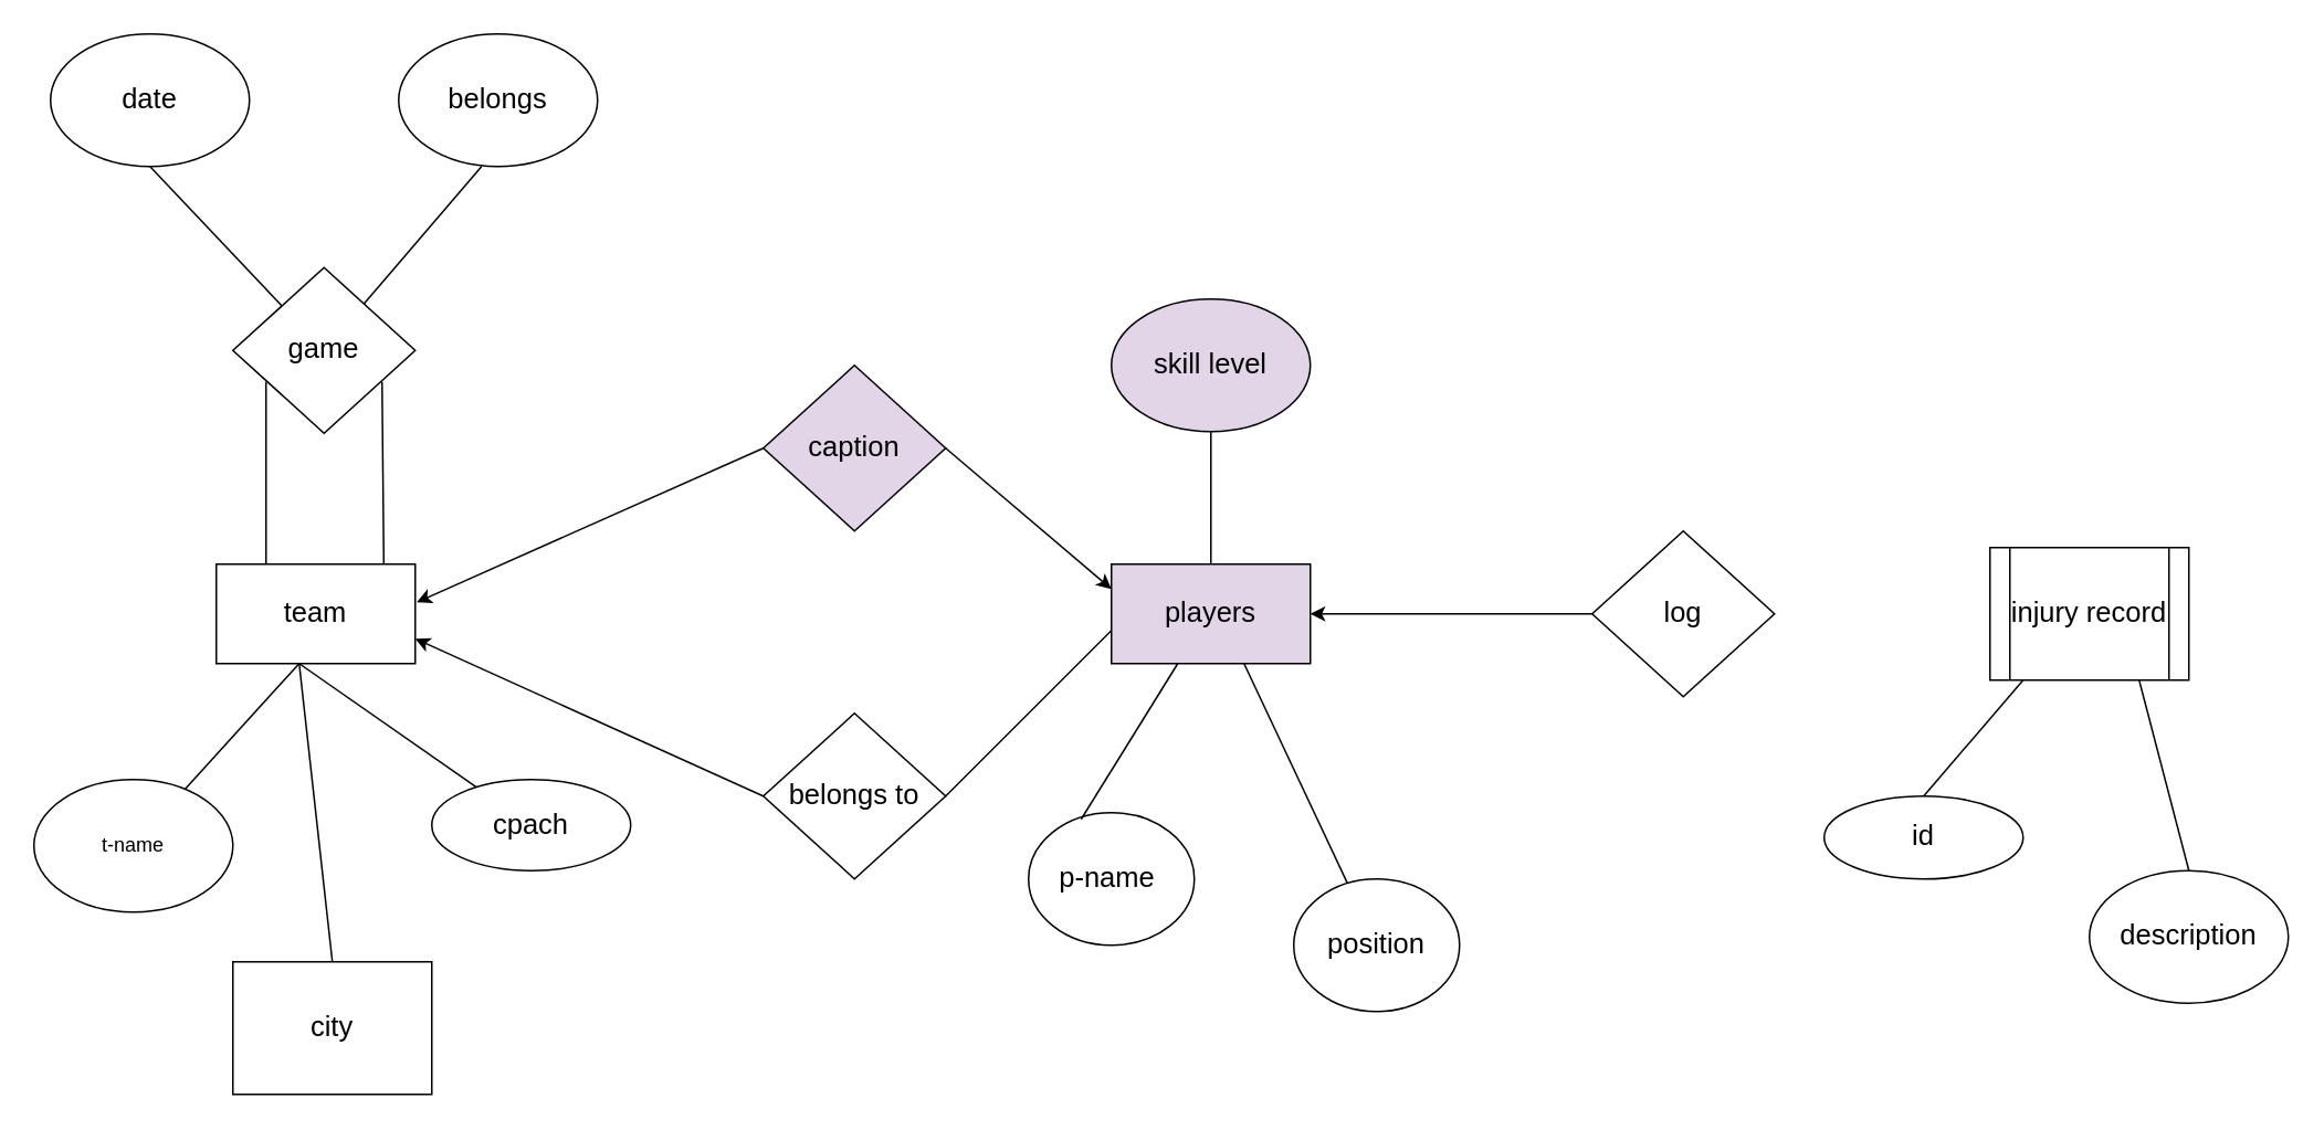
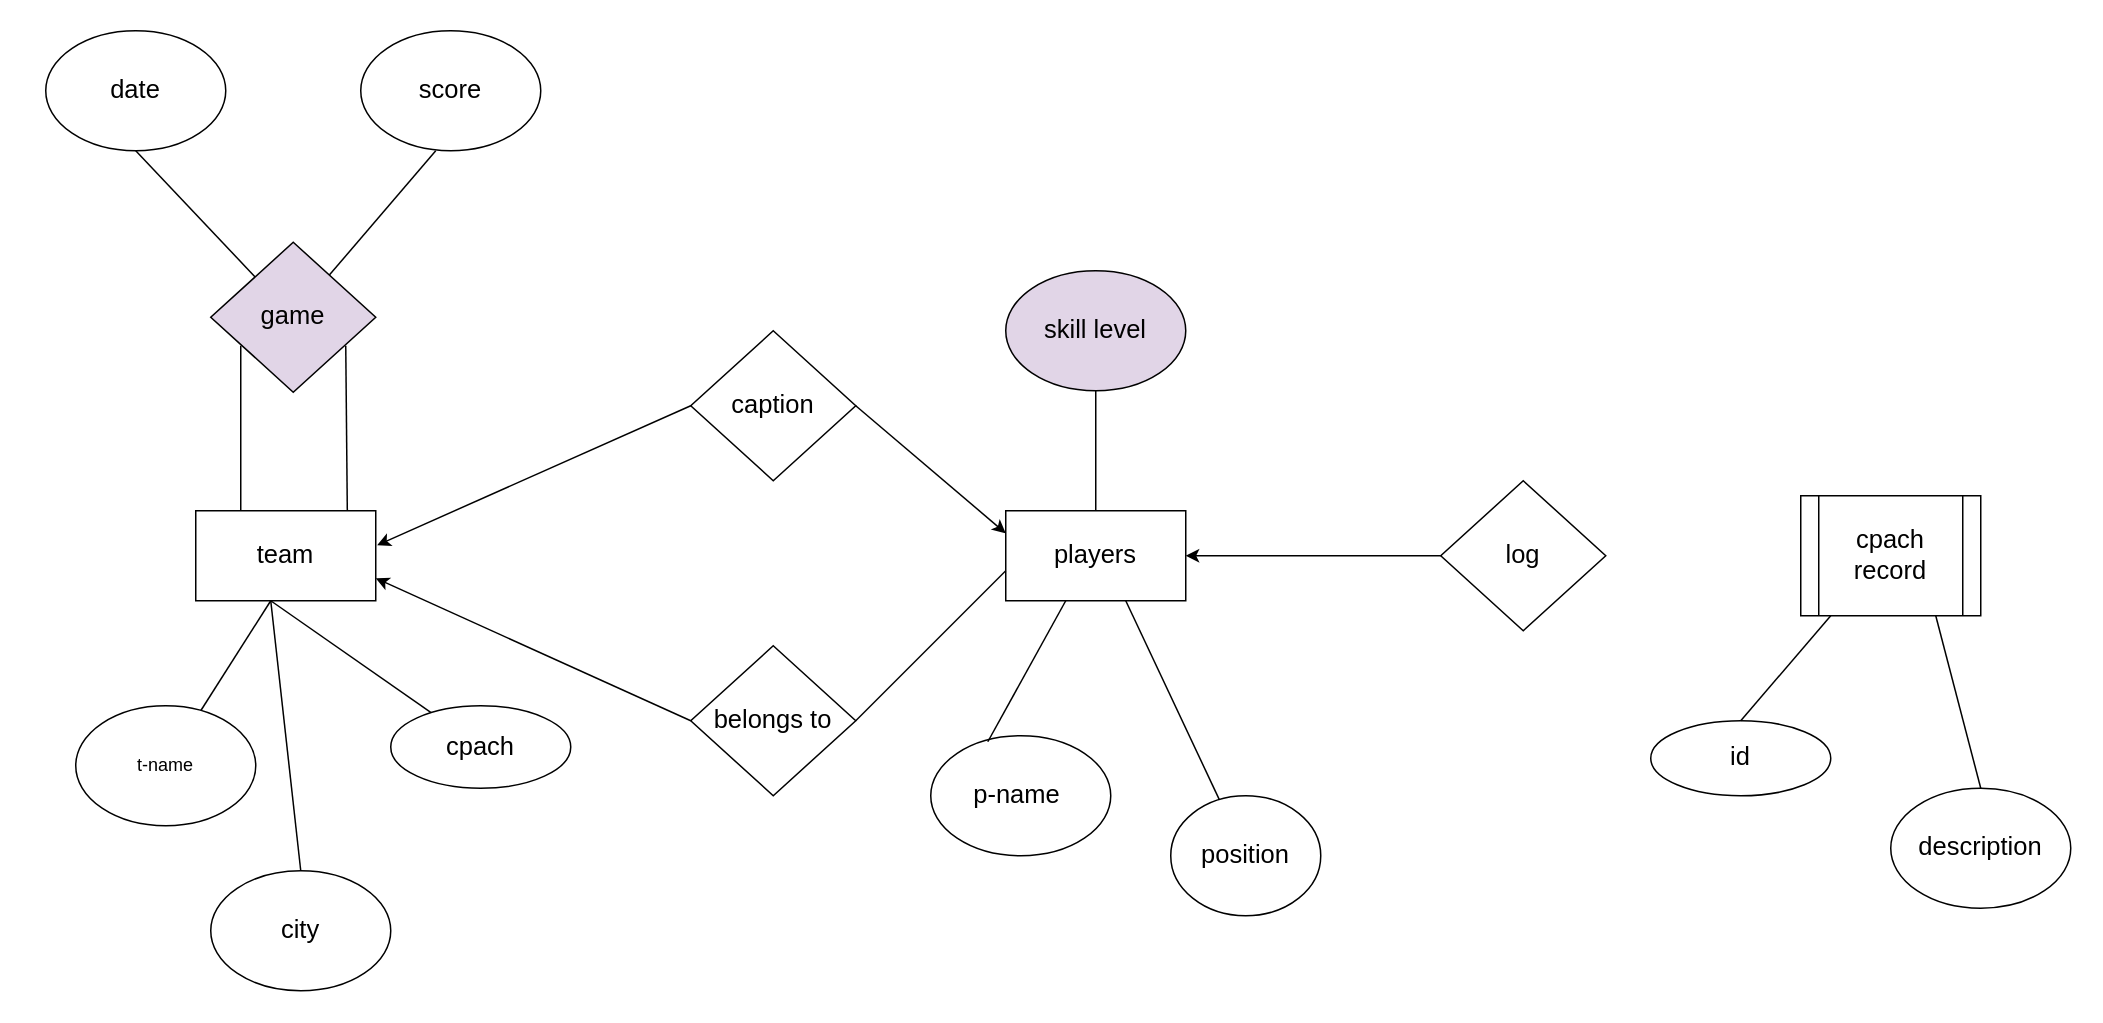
- <mxCell id="3" value="belongs" style="ellipse;whiteSpace=wrap;html=1;fontSize=17;" vertex="1" parent="1"><mxGeometry x="240" y="20" width="120" height="80" as="geometry" /></mxCell>
+ <mxCell id="3" value="score" style="ellipse;whiteSpace=wrap;html=1;fontSize=17;" vertex="1" parent="1"><mxGeometry x="240" y="20" width="120" height="80" as="geometry" /></mxCell>
- <mxCell id="5" value="game" style="rhombus;whiteSpace=wrap;html=1;fontSize=17;" vertex="1" parent="1"><mxGeometry x="140" y="161" width="110" height="100" as="geometry" /></mxCell>
+ <mxCell id="5" value="game" style="rhombus;whiteSpace=wrap;html=1;fontSize=17;fillColor=#e1d5e7;" vertex="1" parent="1"><mxGeometry x="140" y="161" width="110" height="100" as="geometry" /></mxCell>
- <mxCell id="9" value="caption" style="rhombus;whiteSpace=wrap;html=1;fontSize=17;fillColor=#e1d5e7;" vertex="1" parent="1"><mxGeometry x="460" y="220" width="110" height="100" as="geometry" /></mxCell>
+ <mxCell id="9" value="caption" style="rhombus;whiteSpace=wrap;html=1;fontSize=17;" vertex="1" parent="1"><mxGeometry x="460" y="220" width="110" height="100" as="geometry" /></mxCell>
- <mxCell id="11" value="players" style="rounded=0;whiteSpace=wrap;html=1;fontSize=17;fillColor=#e1d5e7;" vertex="1" parent="1"><mxGeometry x="670" y="340" width="120" height="60" as="geometry" /></mxCell>
+ <mxCell id="11" value="players" style="rounded=0;whiteSpace=wrap;html=1;fontSize=17;" vertex="1" parent="1"><mxGeometry x="670" y="340" width="120" height="60" as="geometry" /></mxCell>
- <mxCell id="16" value="injury record" style="shape=process;whiteSpace=wrap;html=1;backgroundOutline=1;fontSize=17;" vertex="1" parent="1"><mxGeometry x="1200" y="330" width="120" height="80" as="geometry" /></mxCell>
+ <mxCell id="16" value="cpach record" style="shape=process;whiteSpace=wrap;html=1;backgroundOutline=1;fontSize=17;" vertex="1" parent="1"><mxGeometry x="1200" y="330" width="120" height="80" as="geometry" /></mxCell>
- <mxCell id="6" value="t-name" style="ellipse;whiteSpace=wrap;html=1;" vertex="1" parent="1"><mxGeometry x="20" y="470" width="120" height="80" as="geometry" /></mxCell>
+ <mxCell id="6" value="t-name" style="ellipse;whiteSpace=wrap;html=1;" vertex="1" parent="1"><mxGeometry x="50" y="470" width="120" height="80" as="geometry" /></mxCell>
- <mxCell id="13" value="p-name&amp;nbsp;" style="ellipse;whiteSpace=wrap;html=1;fontSize=17;" vertex="1" parent="1"><mxGeometry x="620" y="490" width="100" height="80" as="geometry" /></mxCell>
+ <mxCell id="13" value="p-name&amp;nbsp;" style="ellipse;whiteSpace=wrap;html=1;fontSize=17;" vertex="1" parent="1"><mxGeometry x="620" y="490" width="120" height="80" as="geometry" /></mxCell>
- <mxCell id="7" value="city" style="whiteSpace=wrap;html=1;fontSize=17;rounded=0;" vertex="1" parent="1"><mxGeometry x="140" y="580" width="120" height="80" as="geometry" /></mxCell>
+ <mxCell id="7" value="city" style="ellipse;whiteSpace=wrap;html=1;fontSize=17;" vertex="1" parent="1"><mxGeometry x="140" y="580" width="120" height="80" as="geometry" /></mxCell>
